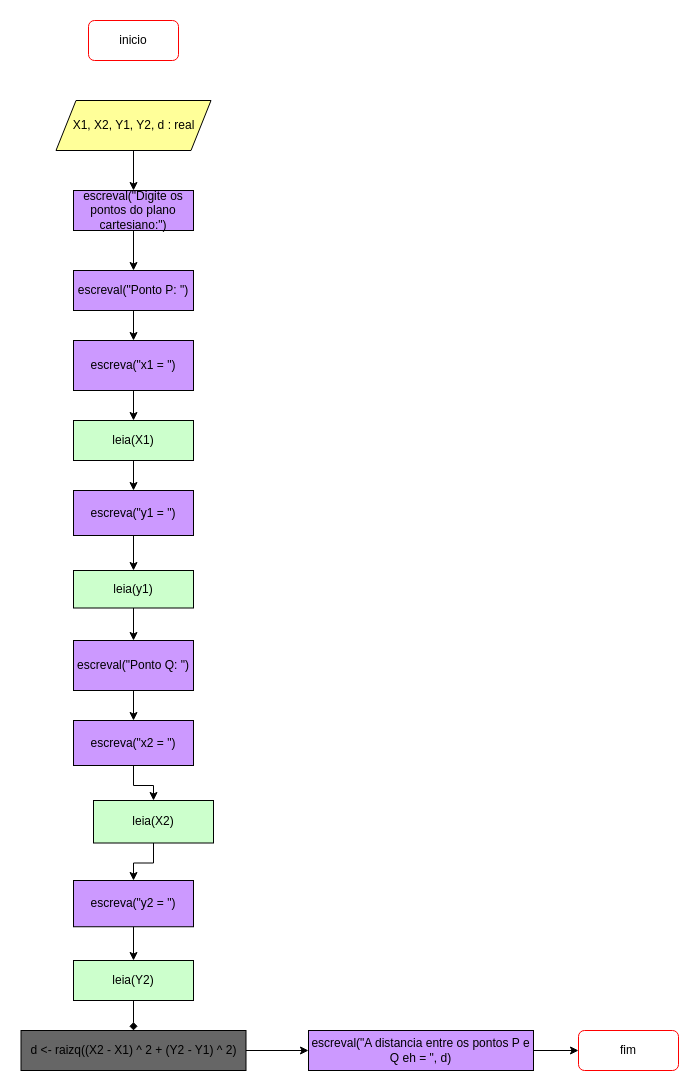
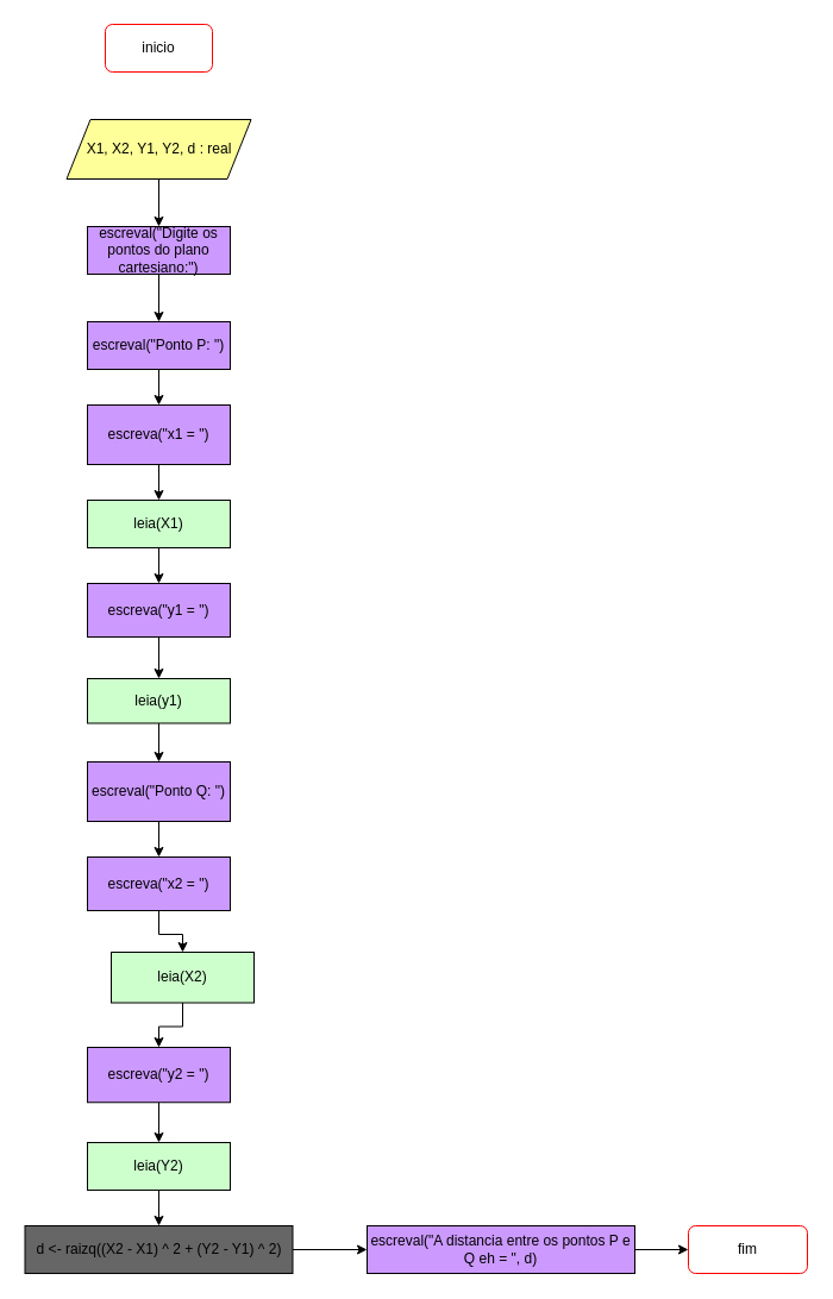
- <mxCell id="24" value="" style="edgeStyle=orthogonalEdgeStyle;rounded=0;orthogonalLoop=1;jettySize=auto;html=1;endArrow=diamond;" parent="1" source="25" target="27" edge="1"><mxGeometry relative="1" as="geometry" /></mxCell>
+ <mxCell id="24" value="" style="edgeStyle=orthogonalEdgeStyle;rounded=0;orthogonalLoop=1;jettySize=auto;html=1;" parent="1" source="25" target="27" edge="1"><mxGeometry relative="1" as="geometry" /></mxCell>
